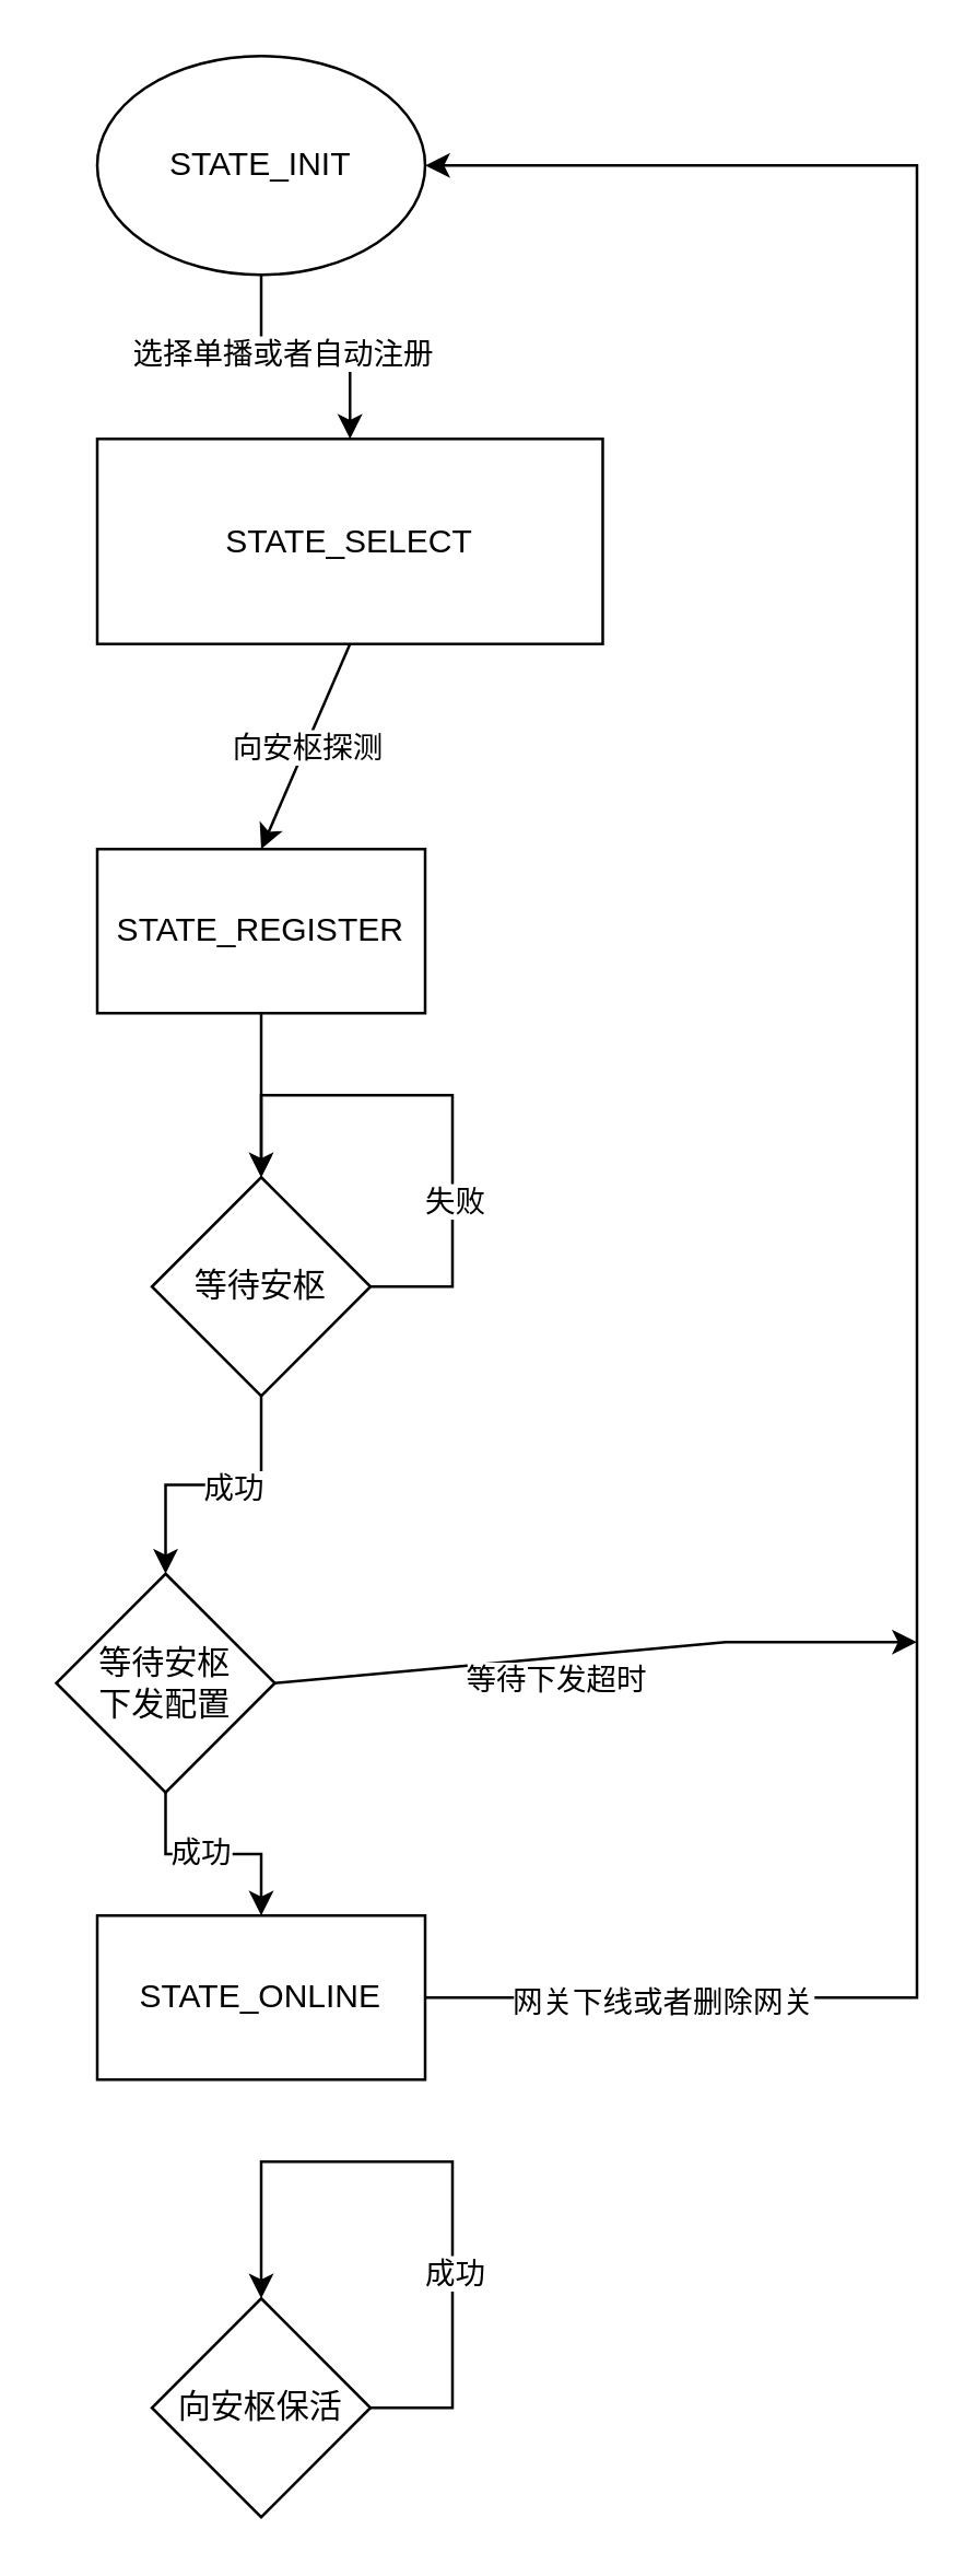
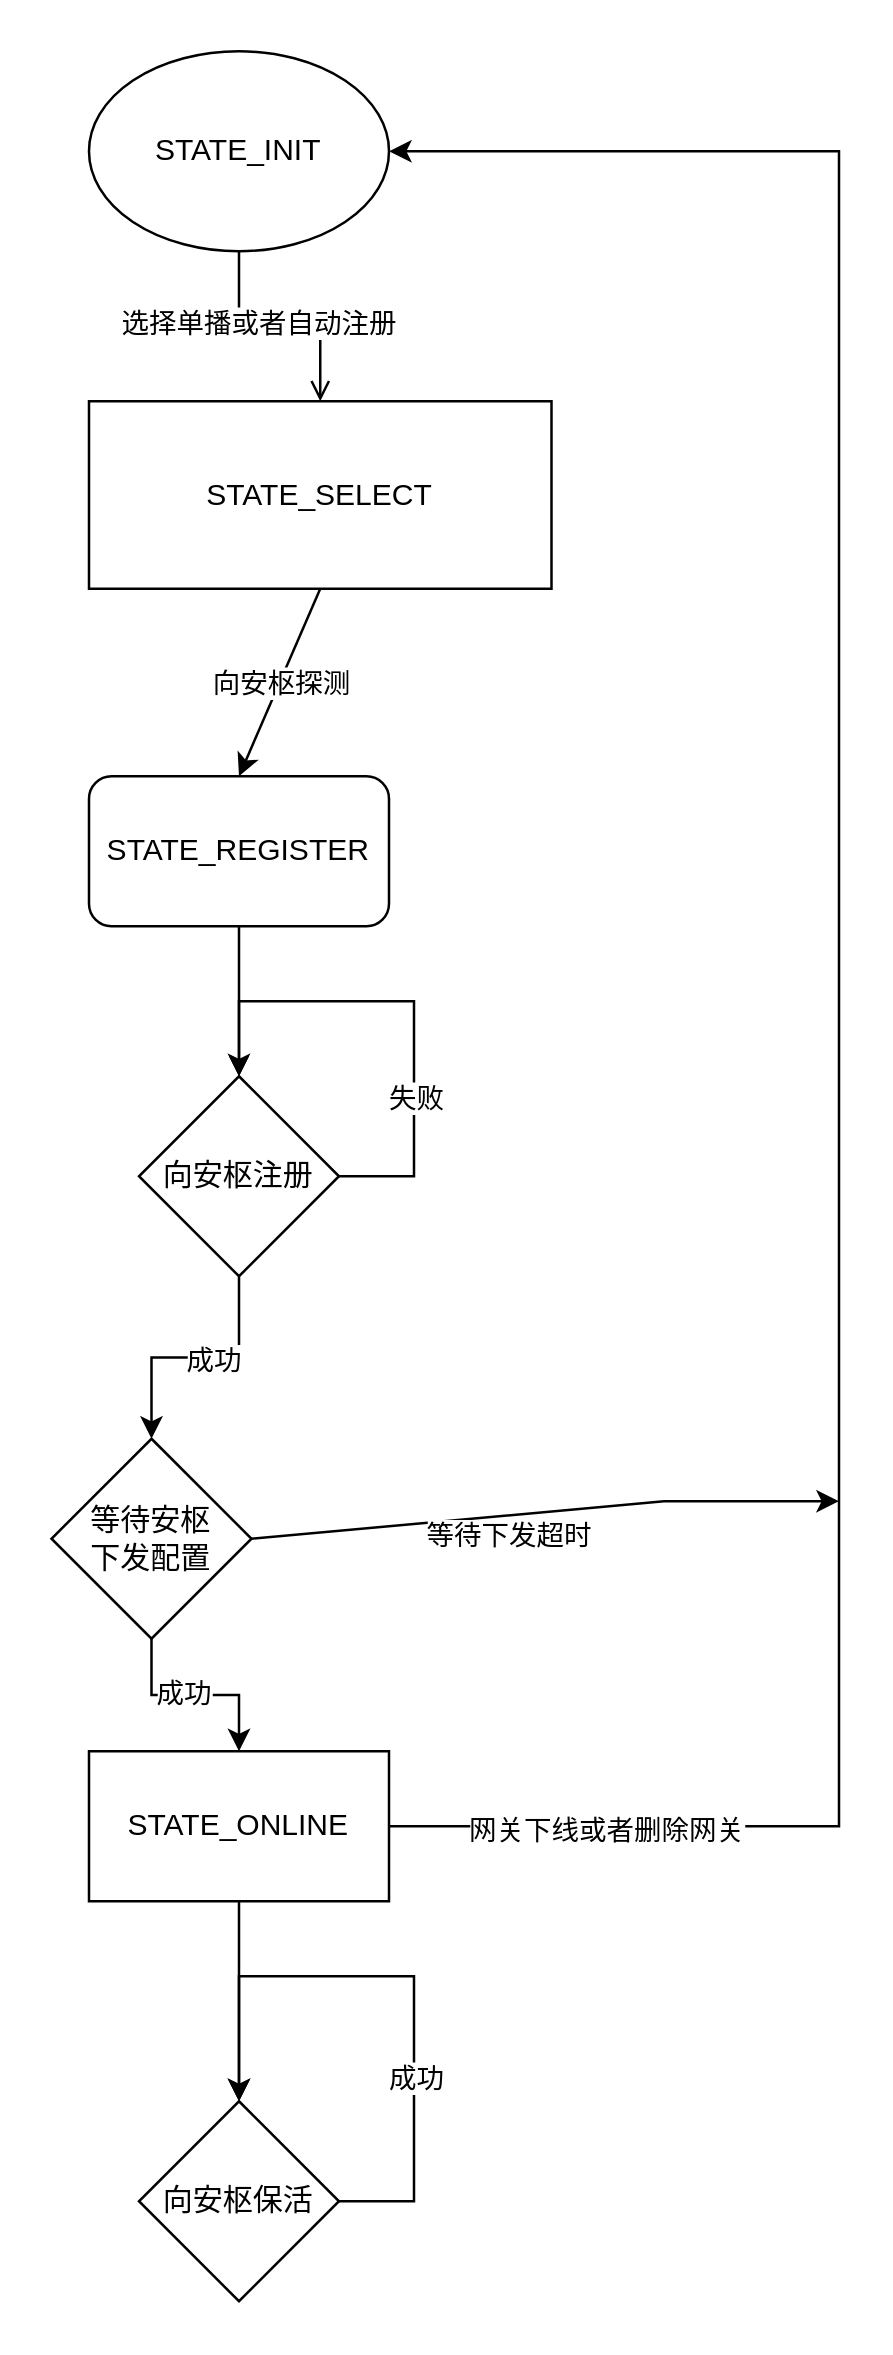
- <mxCell id="24" value="" style="edgeStyle=orthogonalEdgeStyle;rounded=0;orthogonalLoop=1;jettySize=auto;html=1;" parent="1" source="26" target="2" edge="1"><mxGeometry relative="1" as="geometry" /></mxCell>
+ <mxCell id="24" value="" style="edgeStyle=orthogonalEdgeStyle;rounded=0;orthogonalLoop=1;jettySize=auto;html=1;endArrow=open;" parent="1" source="26" target="2" edge="1"><mxGeometry relative="1" as="geometry" /></mxCell>
- <mxCell id="3" value="STATE_REGISTER" style="rounded=0;whiteSpace=wrap;html=1;" parent="1" vertex="1"><mxGeometry x="35" y="310" width="120" height="60" as="geometry" /></mxCell>
+ <mxCell id="3" value="STATE_REGISTER" style="whiteSpace=wrap;html=1;rounded=1;" parent="1" vertex="1"><mxGeometry x="35" y="310" width="120" height="60" as="geometry" /></mxCell>
- <mxCell id="11" value="等待安枢" style="rhombus;whiteSpace=wrap;html=1;" parent="1" vertex="1"><mxGeometry x="55" y="430" width="80" height="80" as="geometry" /></mxCell>
+ <mxCell id="11" value="向安枢注册" style="rhombus;whiteSpace=wrap;html=1;" parent="1" vertex="1"><mxGeometry x="55" y="430" width="80" height="80" as="geometry" /></mxCell>
+ <mxCell id="6" value="" style="edgeStyle=orthogonalEdgeStyle;rounded=0;orthogonalLoop=1;jettySize=auto;html=1;" parent="1" source="7" target="16" edge="1"><mxGeometry relative="1" as="geometry" /></mxCell>
